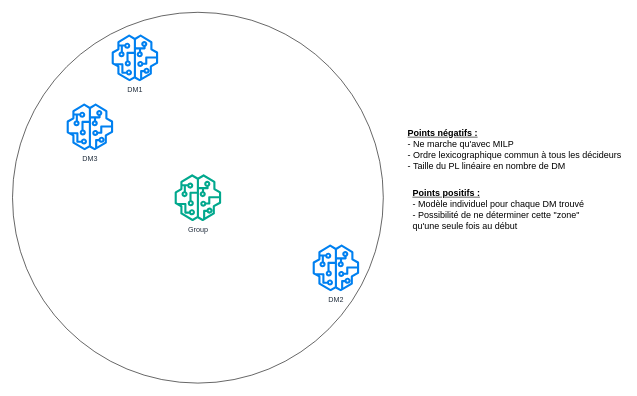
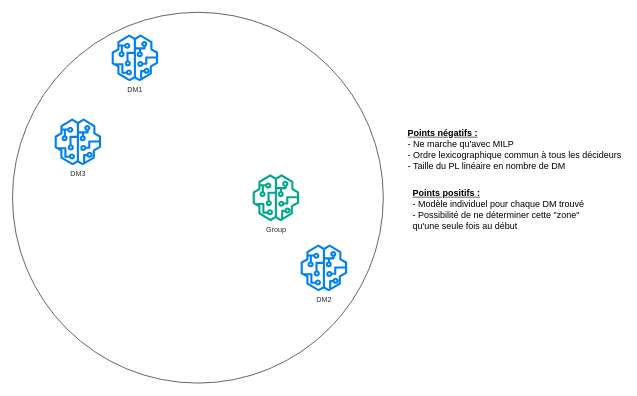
- <mxCell id="5" value="DM3" style="sketch=0;outlineConnect=0;fontColor=#232F3E;gradientColor=none;fillColor=#0080F0;strokeColor=none;dashed=0;verticalLabelPosition=bottom;verticalAlign=top;align=center;html=1;fontSize=12;fontStyle=0;aspect=fixed;pointerEvents=1;shape=mxgraph.aws4.sagemaker_model;" vertex="1" parent="1"><mxGeometry x="110" y="172" width="78" height="78" as="geometry" /></mxCell>
+ <mxCell id="5" value="DM3" style="sketch=0;outlineConnect=0;fontColor=#232F3E;gradientColor=none;fillColor=#0080F0;strokeColor=none;dashed=0;verticalLabelPosition=bottom;verticalAlign=top;align=center;html=1;fontSize=12;fontStyle=0;aspect=fixed;pointerEvents=1;shape=mxgraph.aws4.sagemaker_model;" vertex="1" parent="1"><mxGeometry x="90" y="197" width="78" height="78" as="geometry" /></mxCell>
- <mxCell id="6" value="Group" style="sketch=0;outlineConnect=0;fontColor=#232F3E;gradientColor=none;fillColor=#01A88D;strokeColor=none;dashed=0;verticalLabelPosition=bottom;verticalAlign=top;align=center;html=1;fontSize=12;fontStyle=0;aspect=fixed;pointerEvents=1;shape=mxgraph.aws4.sagemaker_model;" vertex="1" parent="1"><mxGeometry x="290" y="290" width="78" height="78" as="geometry" /></mxCell>
+ <mxCell id="6" value="Group" style="sketch=0;outlineConnect=0;fontColor=#232F3E;gradientColor=none;fillColor=#01A88D;strokeColor=none;dashed=0;verticalLabelPosition=bottom;verticalAlign=top;align=center;html=1;fontSize=12;fontStyle=0;aspect=fixed;pointerEvents=1;shape=mxgraph.aws4.sagemaker_model;" vertex="1" parent="1"><mxGeometry x="420" y="290" width="78" height="78" as="geometry" /></mxCell>
- <mxCell id="4" value="DM2" style="sketch=0;outlineConnect=0;fontColor=#232F3E;gradientColor=none;fillColor=#0080F0;strokeColor=none;dashed=0;verticalLabelPosition=bottom;verticalAlign=top;align=center;html=1;fontSize=12;fontStyle=0;aspect=fixed;pointerEvents=1;shape=mxgraph.aws4.sagemaker_model;" vertex="1" parent="1"><mxGeometry x="520" y="407" width="78" height="78" as="geometry" /></mxCell>
+ <mxCell id="4" value="DM2" style="sketch=0;outlineConnect=0;fontColor=#232F3E;gradientColor=none;fillColor=#0080F0;strokeColor=none;dashed=0;verticalLabelPosition=bottom;verticalAlign=top;align=center;html=1;fontSize=12;fontStyle=0;aspect=fixed;pointerEvents=1;shape=mxgraph.aws4.sagemaker_model;" vertex="1" parent="1"><mxGeometry x="500" y="407" width="78" height="78" as="geometry" /></mxCell>
